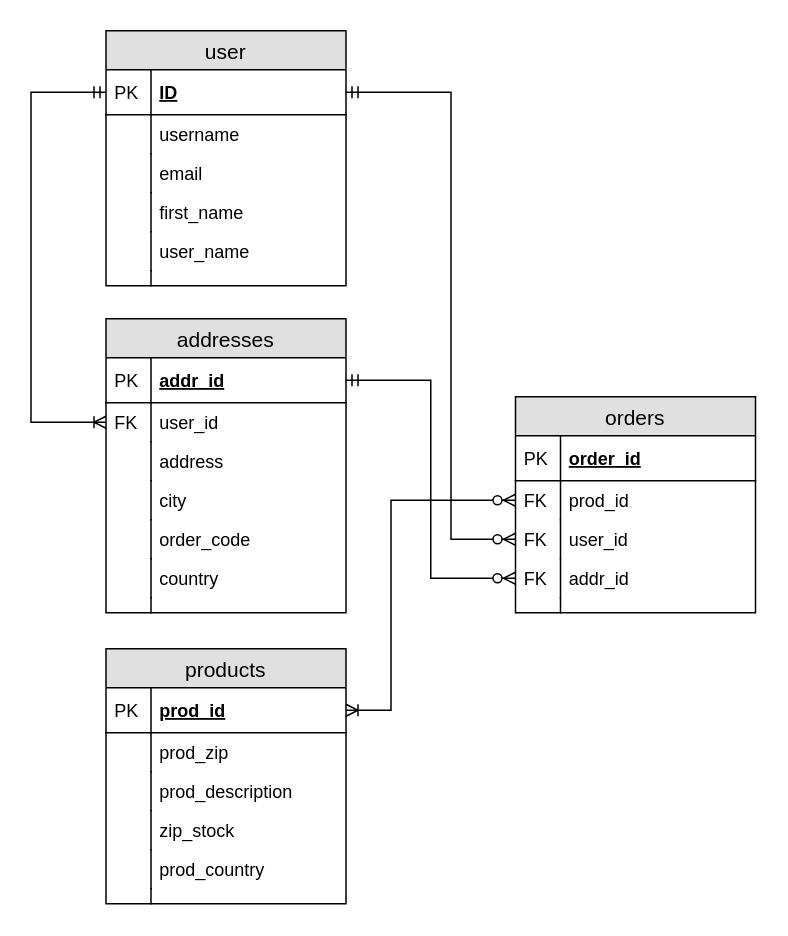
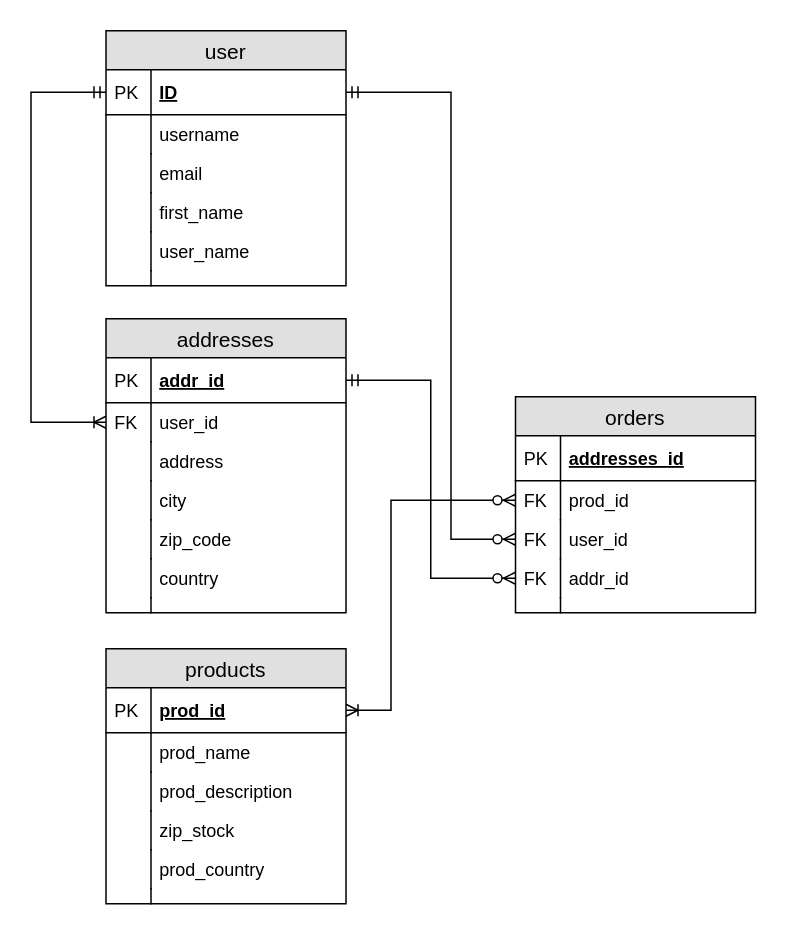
- <mxCell id="44" value="order_id" style="shape=partialRectangle;top=0;left=0;right=0;bottom=1;align=left;verticalAlign=middle;fillColor=none;spacingLeft=34;spacingRight=4;overflow=hidden;rotatable=0;points=[[0,0.5],[1,0.5]];portConstraint=eastwest;dropTarget=0;fontStyle=5;fontSize=12;" parent="43" vertex="1"><mxGeometry y="26" width="160" height="30" as="geometry" /></mxCell>
+ <mxCell id="44" value="addresses_id" style="shape=partialRectangle;top=0;left=0;right=0;bottom=1;align=left;verticalAlign=middle;fillColor=none;spacingLeft=34;spacingRight=4;overflow=hidden;rotatable=0;points=[[0,0.5],[1,0.5]];portConstraint=eastwest;dropTarget=0;fontStyle=5;fontSize=12;" parent="43" vertex="1"><mxGeometry y="26" width="160" height="30" as="geometry" /></mxCell>
- <mxCell id="37" value="order_code" style="shape=partialRectangle;top=0;left=0;right=0;bottom=0;align=left;verticalAlign=top;fillColor=none;spacingLeft=34;spacingRight=4;overflow=hidden;rotatable=0;points=[[0,0.5],[1,0.5]];portConstraint=eastwest;dropTarget=0;fontSize=12;" parent="28" vertex="1"><mxGeometry y="134" width="160" height="26" as="geometry" /></mxCell>
+ <mxCell id="37" value="zip_code" style="shape=partialRectangle;top=0;left=0;right=0;bottom=0;align=left;verticalAlign=top;fillColor=none;spacingLeft=34;spacingRight=4;overflow=hidden;rotatable=0;points=[[0,0.5],[1,0.5]];portConstraint=eastwest;dropTarget=0;fontSize=12;" parent="28" vertex="1"><mxGeometry y="134" width="160" height="26" as="geometry" /></mxCell>
- <mxCell id="18" value="prod_zip" style="shape=partialRectangle;top=0;left=0;right=0;bottom=0;align=left;verticalAlign=top;fillColor=none;spacingLeft=34;spacingRight=4;overflow=hidden;rotatable=0;points=[[0,0.5],[1,0.5]];portConstraint=eastwest;dropTarget=0;fontSize=12;" parent="15" vertex="1"><mxGeometry y="56" width="160" height="26" as="geometry" /></mxCell>
+ <mxCell id="18" value="prod_name" style="shape=partialRectangle;top=0;left=0;right=0;bottom=0;align=left;verticalAlign=top;fillColor=none;spacingLeft=34;spacingRight=4;overflow=hidden;rotatable=0;points=[[0,0.5],[1,0.5]];portConstraint=eastwest;dropTarget=0;fontSize=12;" parent="15" vertex="1"><mxGeometry y="56" width="160" height="26" as="geometry" /></mxCell>
